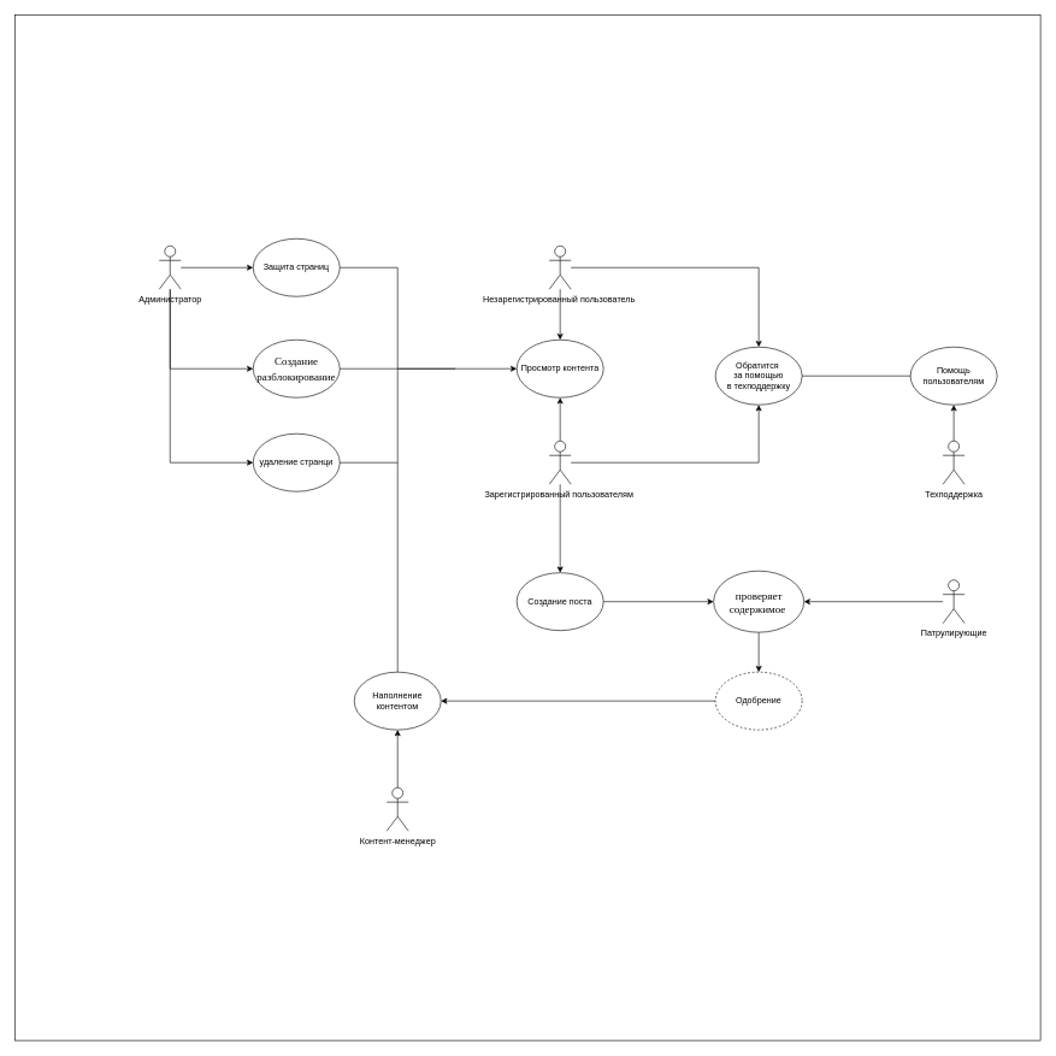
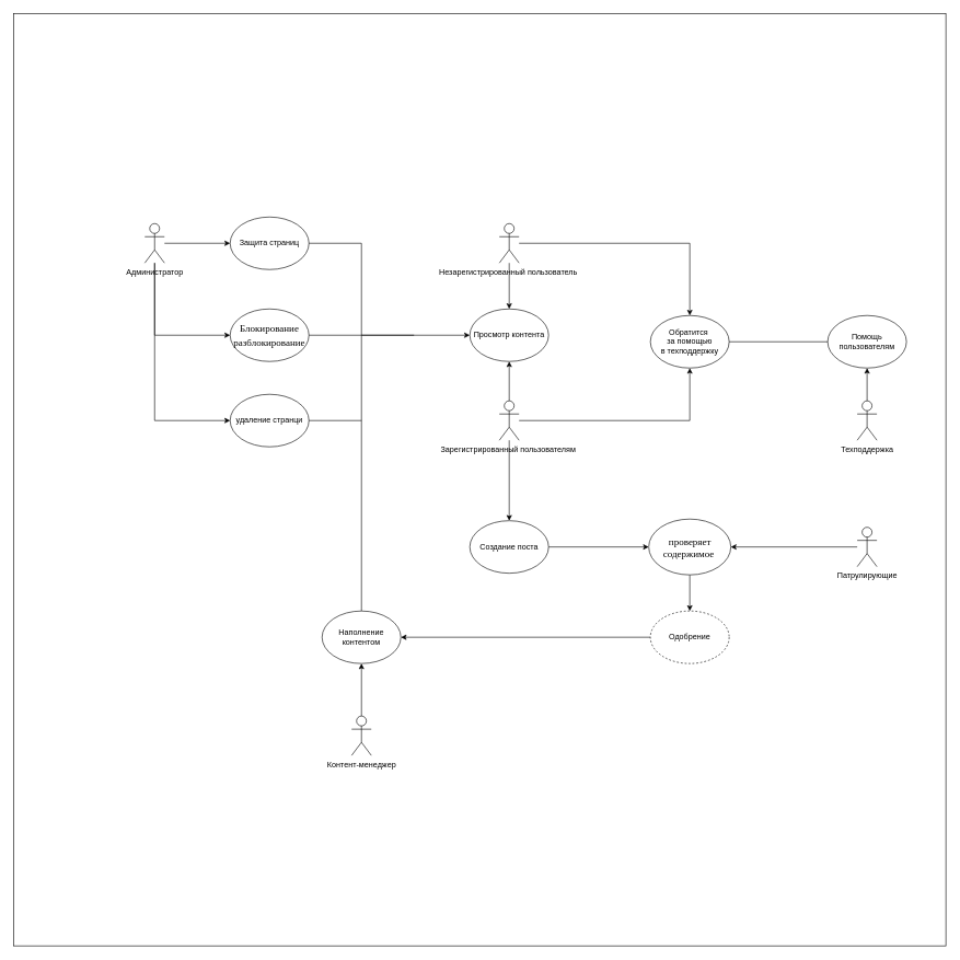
- <mxCell id="33" value="&lt;p&gt;&lt;font face=&quot;Garamond&quot; style=&quot;font-size: 15px;&quot;&gt;Создание разблокирование&lt;/font&gt;&lt;/p&gt;" style="ellipse;whiteSpace=wrap;html=1;labelBackgroundColor=none;fontSize=18;fontColor=#000000;" vertex="1" parent="1"><mxGeometry x="350" y="470" width="120" height="80" as="geometry" /></mxCell>
+ <mxCell id="33" value="&lt;p&gt;&lt;font face=&quot;Garamond&quot; style=&quot;font-size: 15px;&quot;&gt;Блокирование разблокирование&lt;/font&gt;&lt;/p&gt;" style="ellipse;whiteSpace=wrap;html=1;labelBackgroundColor=none;fontSize=18;fontColor=#000000;" vertex="1" parent="1"><mxGeometry x="350" y="470" width="120" height="80" as="geometry" /></mxCell>
